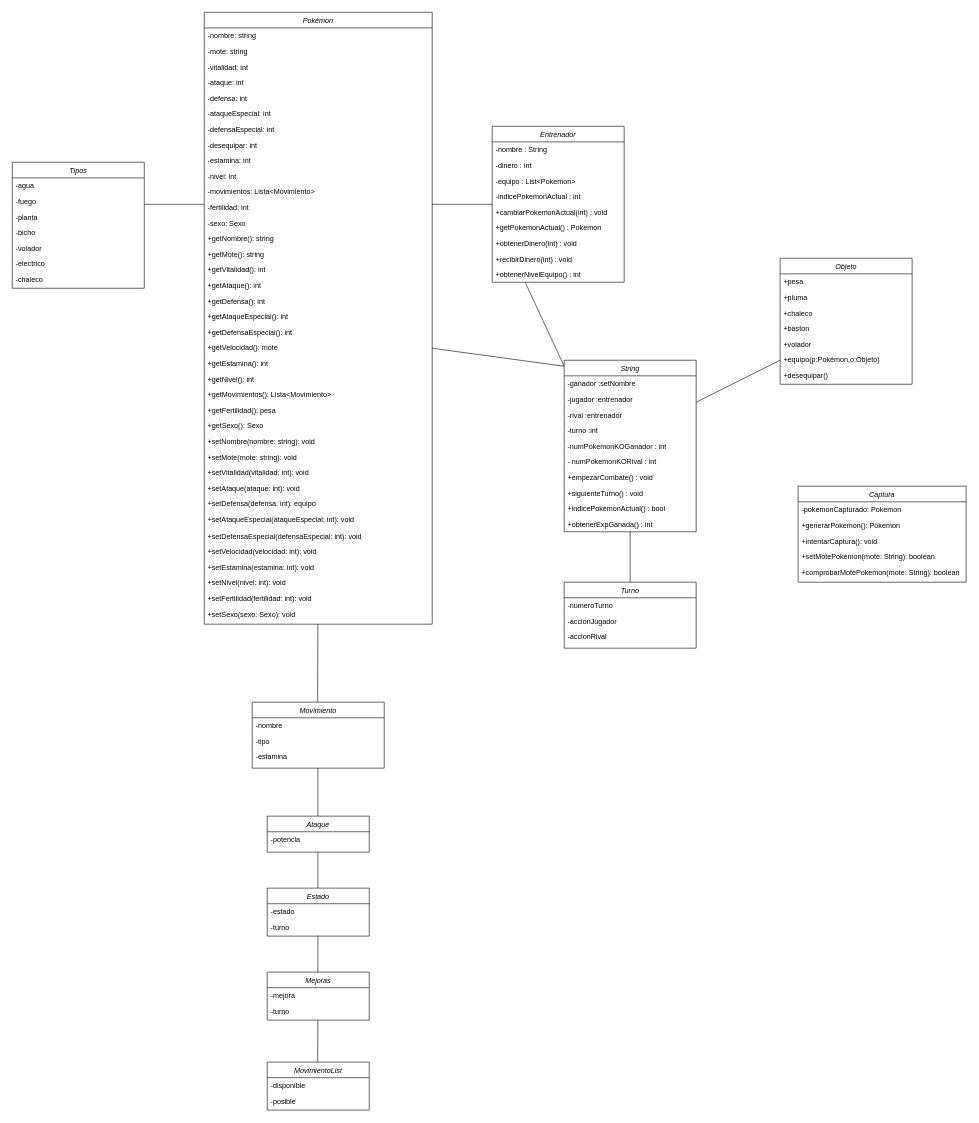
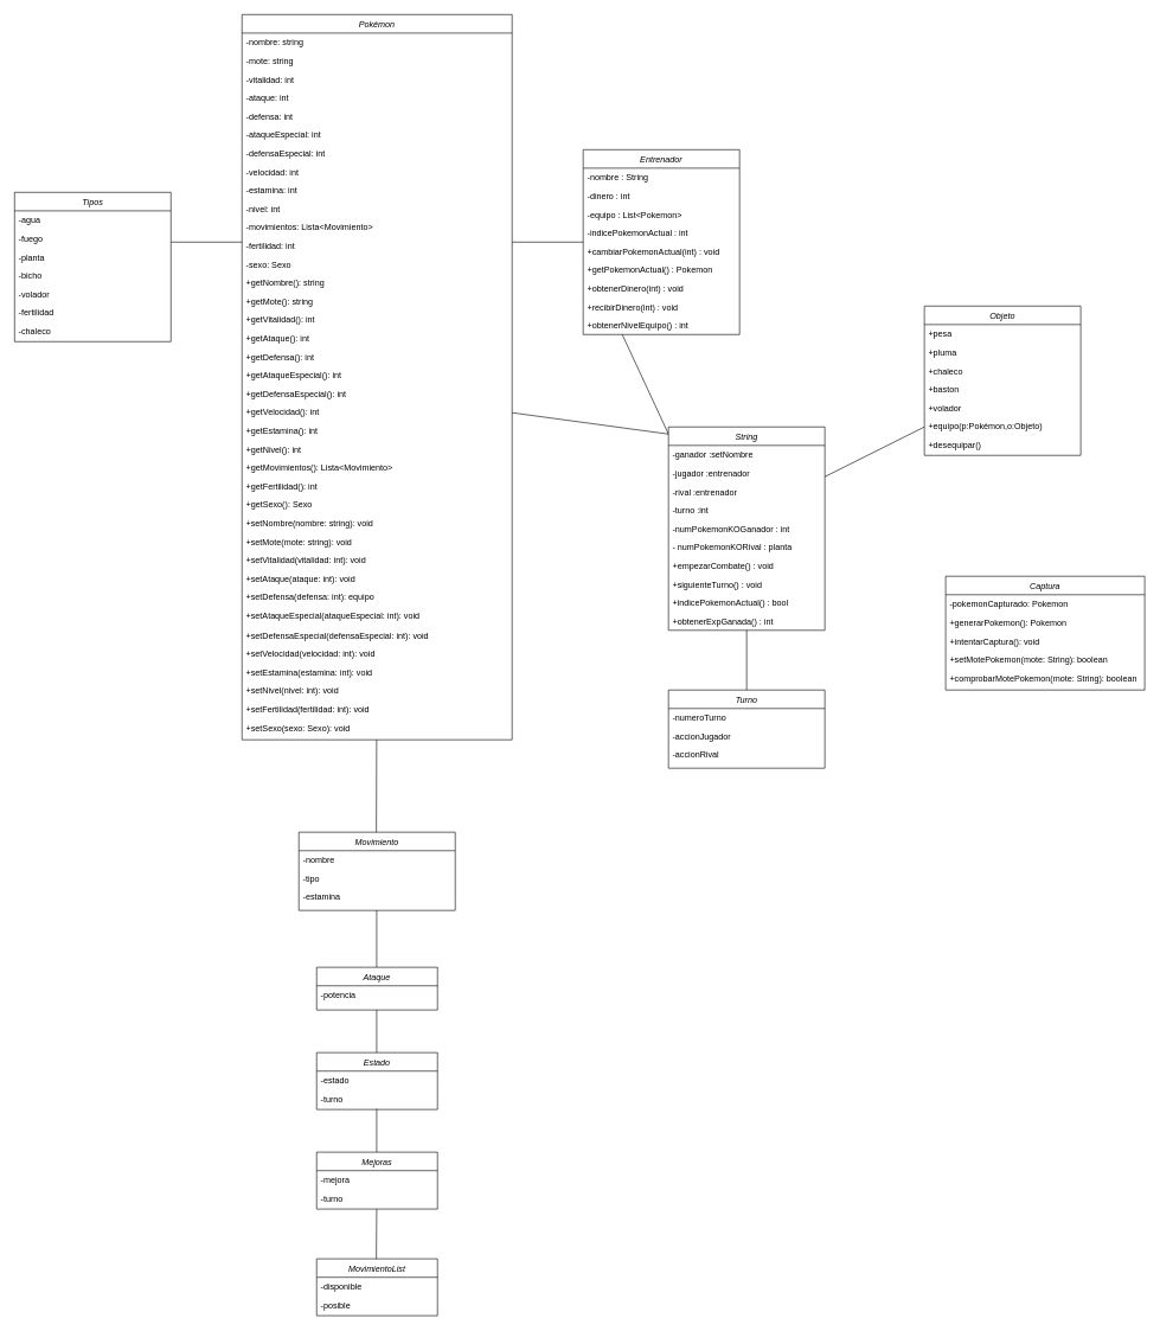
- <mxCell id="10" value="-desequipar: int" style="text;align=left;verticalAlign=top;spacingLeft=4;spacingRight=4;overflow=hidden;rotatable=0;points=[[0,0.5],[1,0.5]];portConstraint=eastwest;rounded=0;shadow=0;html=0;" parent="2" vertex="1"><mxGeometry y="208" width="380" height="26" as="geometry" /></mxCell>
+ <mxCell id="10" value="-velocidad: int" style="text;align=left;verticalAlign=top;spacingLeft=4;spacingRight=4;overflow=hidden;rotatable=0;points=[[0,0.5],[1,0.5]];portConstraint=eastwest;rounded=0;shadow=0;html=0;" parent="2" vertex="1"><mxGeometry y="208" width="380" height="26" as="geometry" /></mxCell>
- <mxCell id="79" value="-electrico" style="text;align=left;verticalAlign=top;spacingLeft=4;spacingRight=4;overflow=hidden;rotatable=0;points=[[0,0.5],[1,0.5]];portConstraint=eastwest;" vertex="1" parent="73"><mxGeometry y="156" width="220" height="26" as="geometry" /></mxCell>
+ <mxCell id="79" value="-fertilidad" style="text;align=left;verticalAlign=top;spacingLeft=4;spacingRight=4;overflow=hidden;rotatable=0;points=[[0,0.5],[1,0.5]];portConstraint=eastwest;" vertex="1" parent="73"><mxGeometry y="156" width="220" height="26" as="geometry" /></mxCell>
- <mxCell id="23" value="+getVelocidad(): mote" style="text;align=left;verticalAlign=top;spacingLeft=4;spacingRight=4;overflow=hidden;rotatable=0;points=[[0,0.5],[1,0.5]];portConstraint=eastwest;" vertex="1" parent="2"><mxGeometry y="546" width="380" height="26" as="geometry" /></mxCell>
+ <mxCell id="23" value="+getVelocidad(): int" style="text;align=left;verticalAlign=top;spacingLeft=4;spacingRight=4;overflow=hidden;rotatable=0;points=[[0,0.5],[1,0.5]];portConstraint=eastwest;" vertex="1" parent="2"><mxGeometry y="546" width="380" height="26" as="geometry" /></mxCell>
- <mxCell id="27" value="+getFertilidad(): pesa " style="text;align=left;verticalAlign=top;spacingLeft=4;spacingRight=4;overflow=hidden;rotatable=0;points=[[0,0.5],[1,0.5]];portConstraint=eastwest;" vertex="1" parent="2"><mxGeometry y="650" width="380" height="26" as="geometry" /></mxCell>
+ <mxCell id="27" value="+getFertilidad(): int " style="text;align=left;verticalAlign=top;spacingLeft=4;spacingRight=4;overflow=hidden;rotatable=0;points=[[0,0.5],[1,0.5]];portConstraint=eastwest;" vertex="1" parent="2"><mxGeometry y="650" width="380" height="26" as="geometry" /></mxCell>
- <mxCell id="88" value="- numPokemonKORival : int" style="text;align=left;verticalAlign=top;spacingLeft=4;spacingRight=4;overflow=hidden;rotatable=0;points=[[0,0.5],[1,0.5]];portConstraint=eastwest;" vertex="1" parent="82"><mxGeometry y="156" width="220" height="26" as="geometry" /></mxCell>
+ <mxCell id="88" value="- numPokemonKORival : planta" style="text;align=left;verticalAlign=top;spacingLeft=4;spacingRight=4;overflow=hidden;rotatable=0;points=[[0,0.5],[1,0.5]];portConstraint=eastwest;" vertex="1" parent="82"><mxGeometry y="156" width="220" height="26" as="geometry" /></mxCell>
